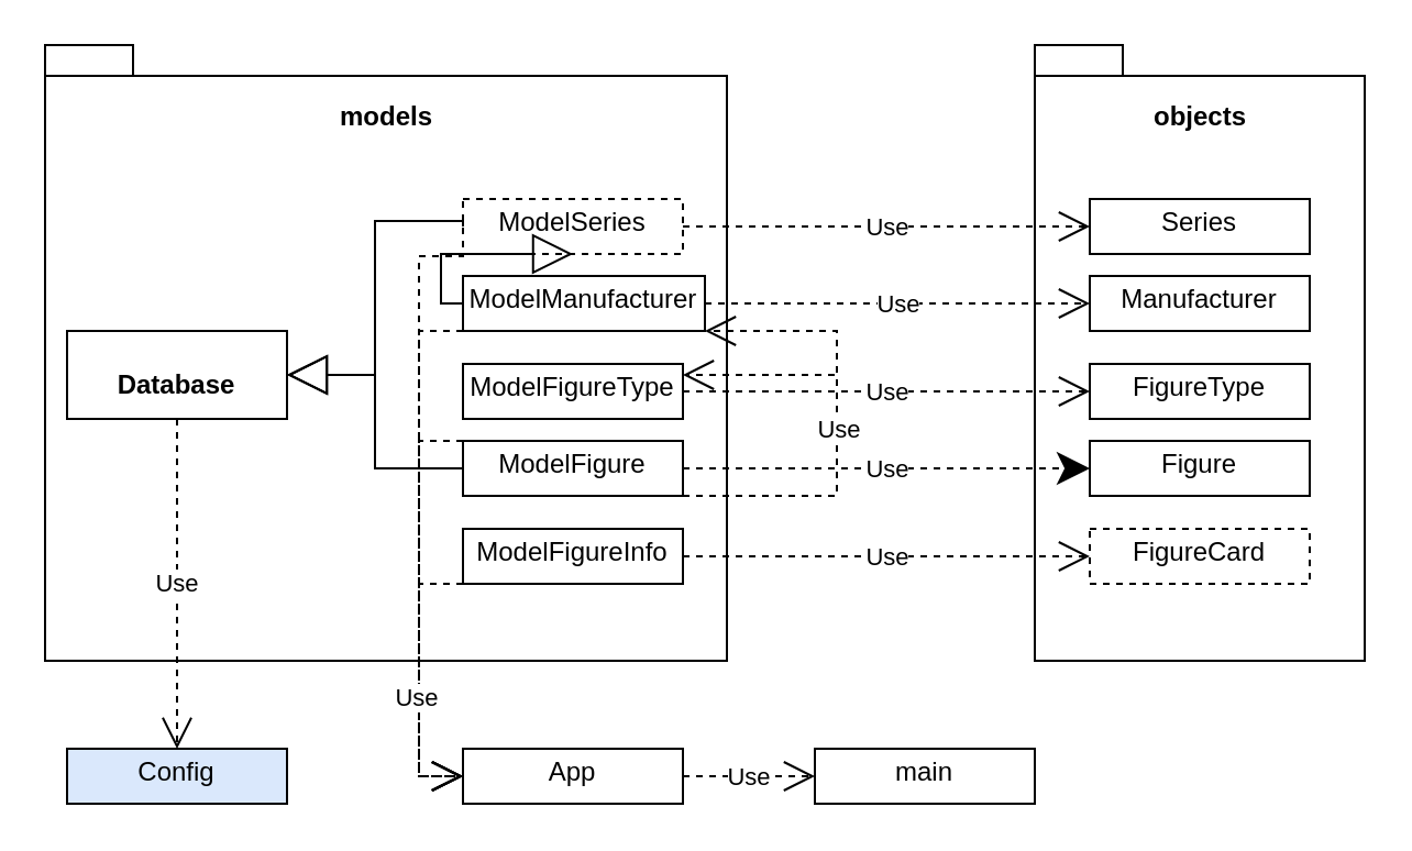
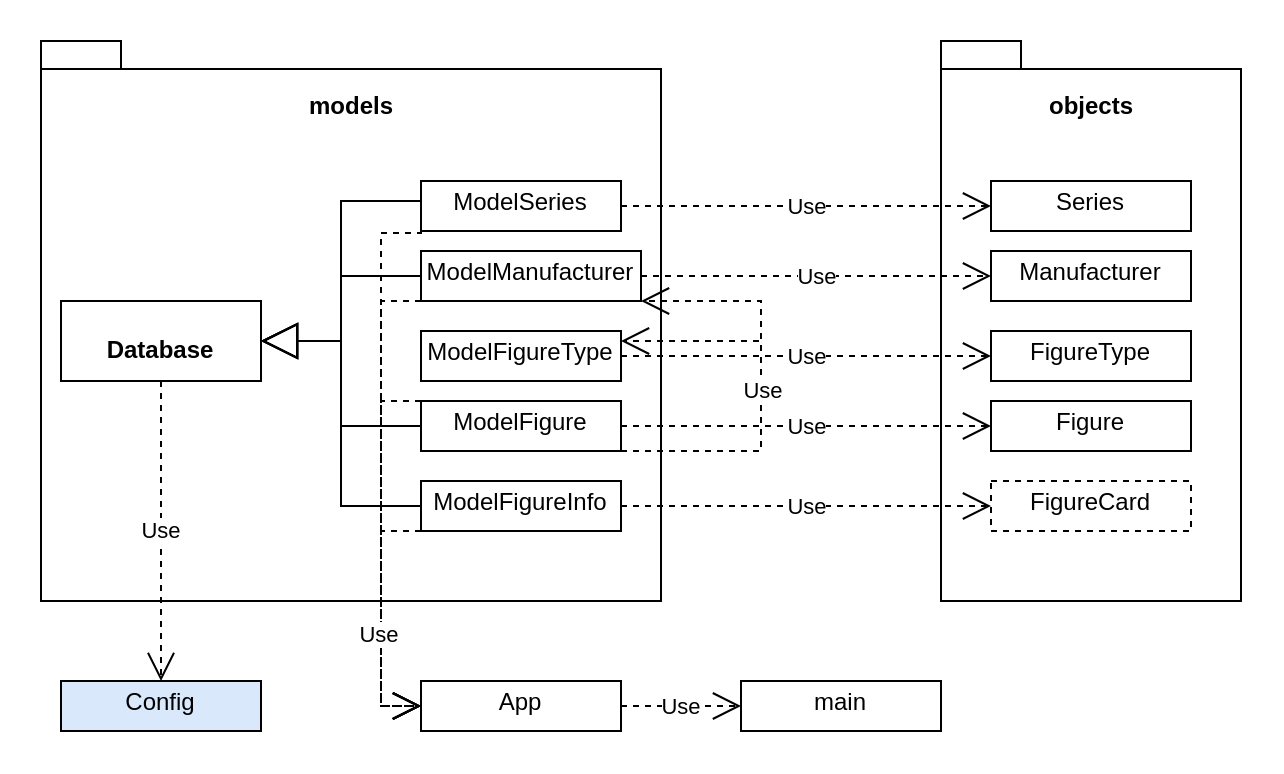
- <mxCell id="8" value="&lt;p style=&quot;margin:0px;margin-top:4px;text-align:center;&quot;&gt;ModelSeries&lt;/p&gt;" style="verticalAlign=top;align=left;overflow=fill;fontSize=12;fontFamily=Helvetica;html=1;whiteSpace=wrap;dashed=1;" vertex="1" parent="1"><mxGeometry x="210" y="90" width="100" height="25" as="geometry" /></mxCell>
+ <mxCell id="8" value="&lt;p style=&quot;margin:0px;margin-top:4px;text-align:center;&quot;&gt;ModelSeries&lt;/p&gt;" style="verticalAlign=top;align=left;overflow=fill;fontSize=12;fontFamily=Helvetica;html=1;whiteSpace=wrap;" vertex="1" parent="1"><mxGeometry x="210" y="90" width="100" height="25" as="geometry" /></mxCell>
- <mxCell id="10" value="" style="endArrow=block;endSize=16;endFill=0;html=1;rounded=0;exitX=0;exitY=0.5;exitDx=0;exitDy=0;edgeStyle=orthogonalEdgeStyle;" edge="1" parent="1" source="14" target="8"><mxGeometry width="160" relative="1" as="geometry"><mxPoint x="210" y="15" as="sourcePoint" /><mxPoint x="335" y="-50" as="targetPoint" /></mxGeometry></mxCell>
+ <mxCell id="10" value="" style="endArrow=block;endSize=16;endFill=0;html=1;rounded=0;entryX=1;entryY=0.5;entryDx=0;entryDy=0;exitX=0;exitY=0.5;exitDx=0;exitDy=0;edgeStyle=orthogonalEdgeStyle;" edge="1" parent="1" source="14" target="5"><mxGeometry width="160" relative="1" as="geometry"><mxPoint x="210" y="15" as="sourcePoint" /><mxPoint x="335" y="-50" as="targetPoint" /></mxGeometry></mxCell>
- <mxCell id="23" value="Use" style="endArrow=classic;endSize=12;dashed=1;html=1;rounded=0;exitX=1;exitY=0.5;exitDx=0;exitDy=0;entryX=0;entryY=0.5;entryDx=0;entryDy=0;" edge="1" parent="1" source="6" target="15"><mxGeometry width="160" relative="1" as="geometry"><mxPoint x="340" y="133" as="sourcePoint" /><mxPoint x="460" y="133" as="targetPoint" /></mxGeometry></mxCell>
+ <mxCell id="23" value="Use" style="endArrow=open;endSize=12;dashed=1;html=1;rounded=0;exitX=1;exitY=0.5;exitDx=0;exitDy=0;entryX=0;entryY=0.5;entryDx=0;entryDy=0;" edge="1" parent="1" source="6" target="15"><mxGeometry width="160" relative="1" as="geometry"><mxPoint x="340" y="133" as="sourcePoint" /><mxPoint x="460" y="133" as="targetPoint" /></mxGeometry></mxCell>
+ <mxCell id="9" value="" style="endArrow=block;endSize=16;endFill=0;html=1;rounded=0;exitX=0;exitY=0.5;exitDx=0;exitDy=0;edgeStyle=orthogonalEdgeStyle;entryX=1;entryY=0.5;entryDx=0;entryDy=0;" edge="1" parent="1" source="7" target="5"><mxGeometry width="160" relative="1" as="geometry"><mxPoint x="90" y="15" as="sourcePoint" /><mxPoint x="80" y="190" as="targetPoint" /><Array as="points"><mxPoint x="170" y="253" /><mxPoint x="170" y="170" /></Array></mxGeometry></mxCell>
